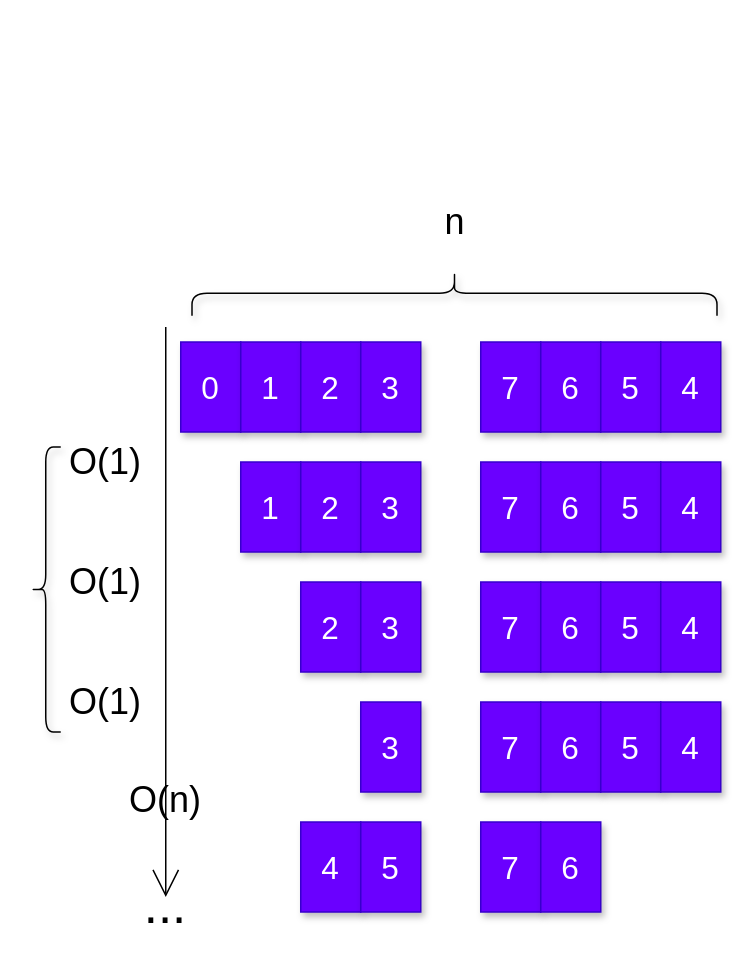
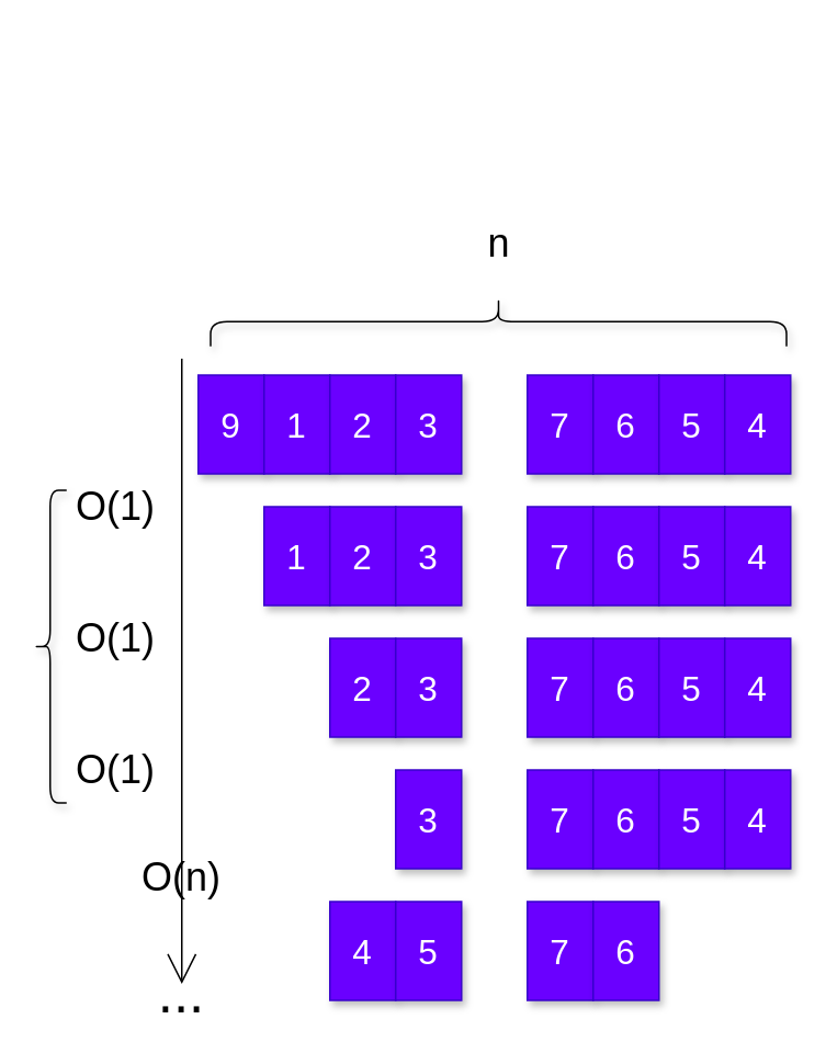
- <mxCell id="2" value="0" style="rounded=0;whiteSpace=wrap;html=1;fillColor=#6a00ff;strokeColor=#3700CC;fontColor=#ffffff;shadow=1;fontSize=21;" vertex="1" parent="1"><mxGeometry x="120" y="227.5" width="40" height="60" as="geometry" /></mxCell>
+ <mxCell id="2" value="9" style="rounded=0;whiteSpace=wrap;html=1;fillColor=#6a00ff;strokeColor=#3700CC;fontColor=#ffffff;shadow=1;fontSize=21;" vertex="1" parent="1"><mxGeometry x="120" y="227.5" width="40" height="60" as="geometry" /></mxCell>
